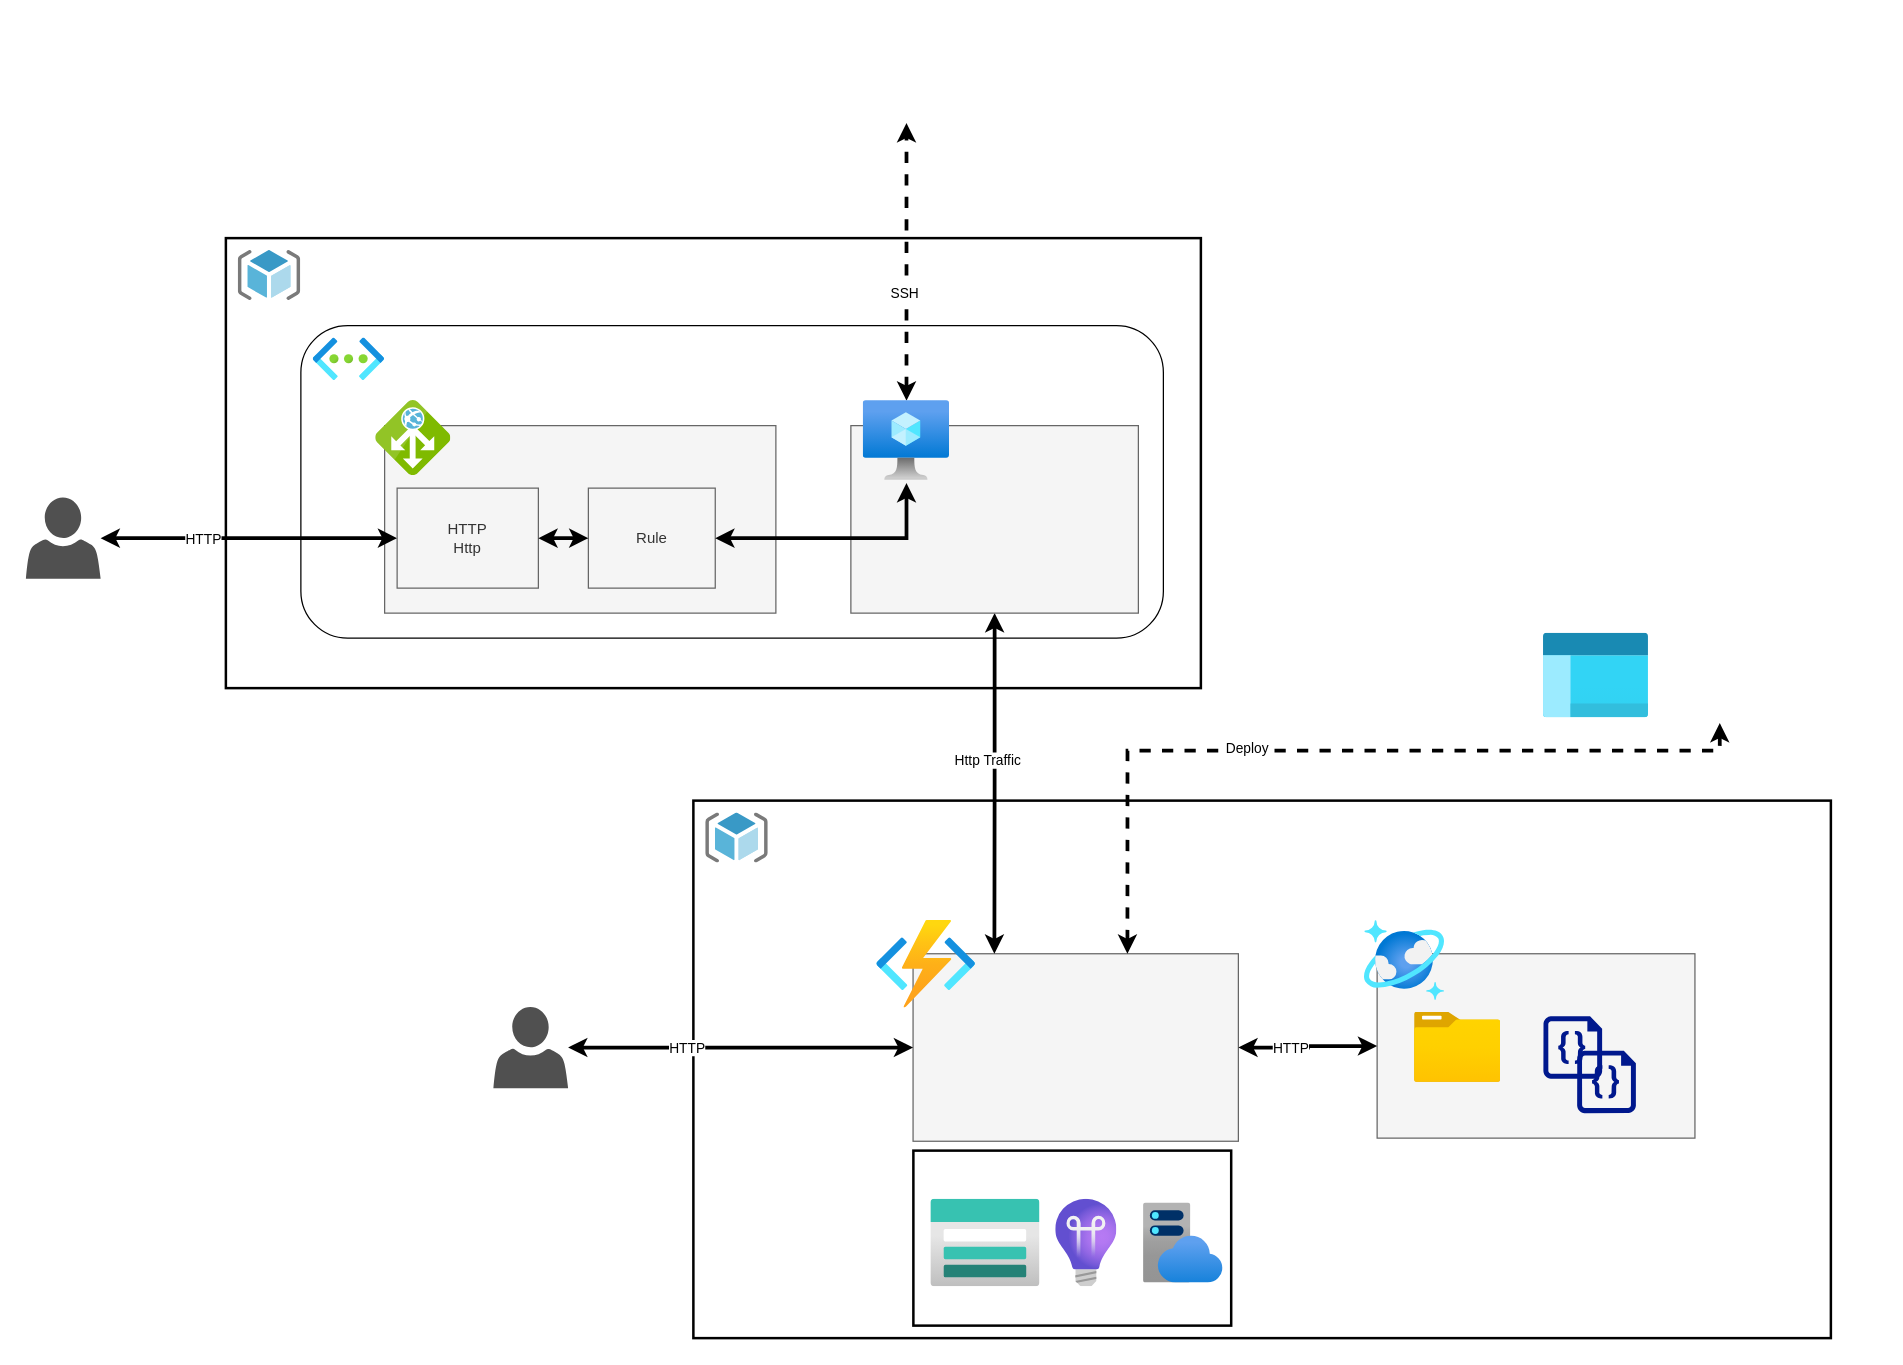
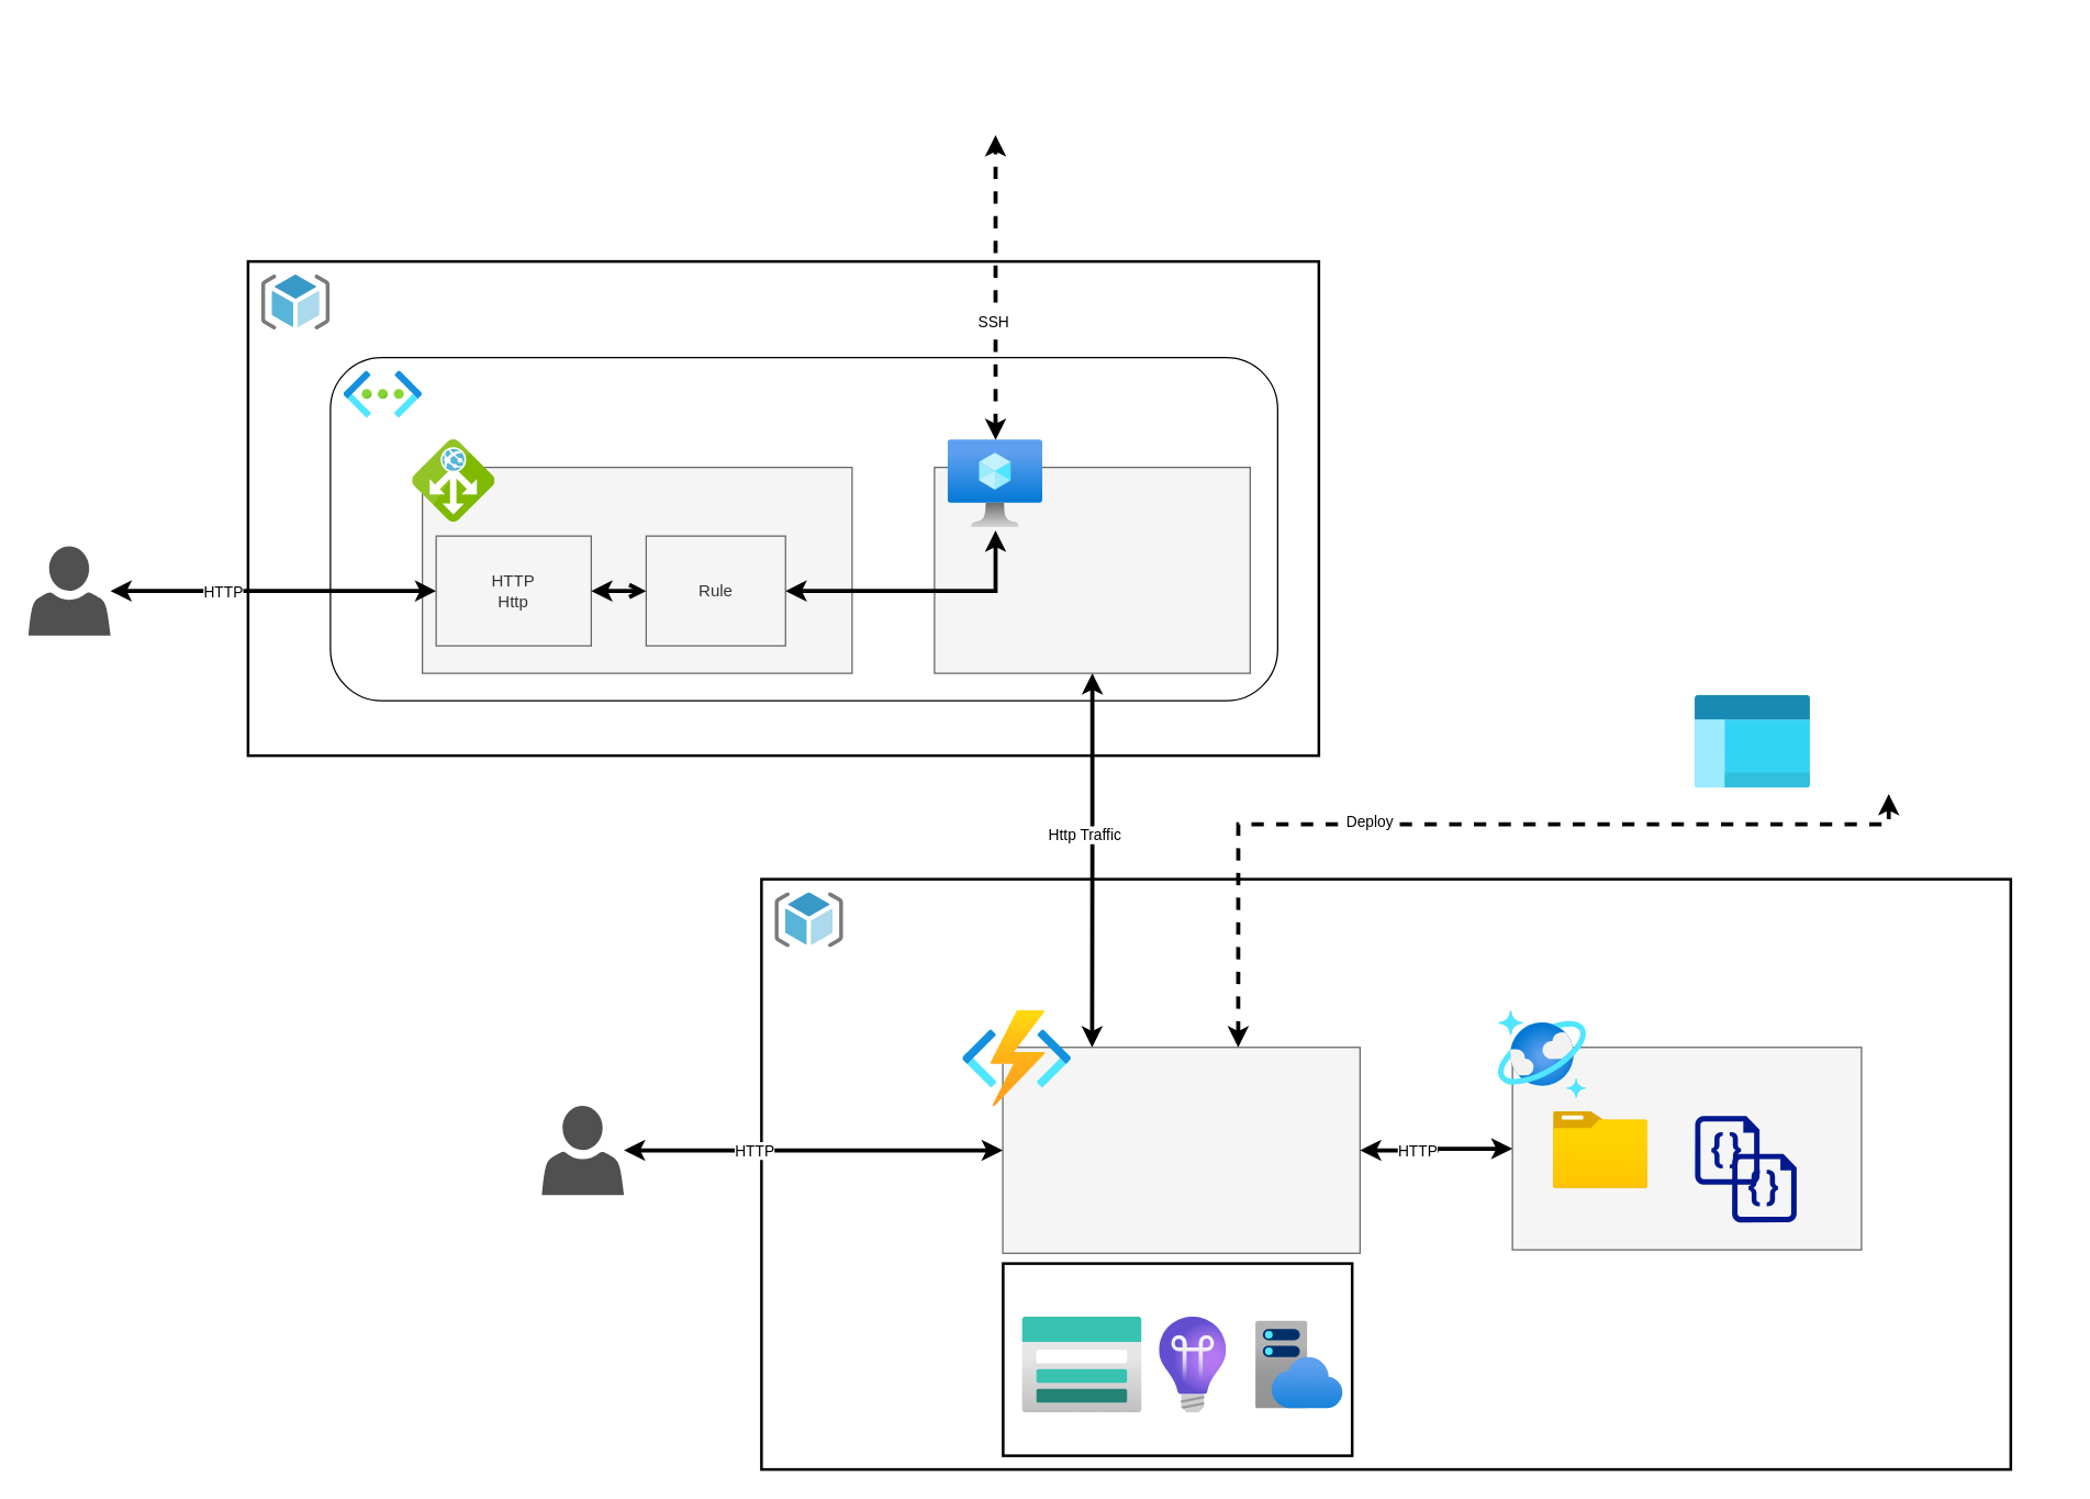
- <mxCell id="23" style="edgeStyle=orthogonalEdgeStyle;rounded=0;orthogonalLoop=1;jettySize=auto;html=1;startArrow=classic;startFill=1;strokeWidth=3;entryX=0;entryY=0.5;entryDx=0;entryDy=0;" edge="1" parent="1" source="20" target="21"><mxGeometry relative="1" as="geometry"><mxPoint x="571.5" y="440" as="sourcePoint" /><mxPoint x="460" y="430" as="targetPoint" /></mxGeometry></mxCell>
+ <mxCell id="23" style="edgeStyle=orthogonalEdgeStyle;rounded=0;orthogonalLoop=1;jettySize=auto;html=1;startArrow=classic;startFill=1;strokeWidth=3;entryX=0;entryY=0.5;entryDx=0;entryDy=0;endArrow=open;" edge="1" parent="1" source="20" target="21"><mxGeometry relative="1" as="geometry"><mxPoint x="571.5" y="440" as="sourcePoint" /><mxPoint x="460" y="430" as="targetPoint" /></mxGeometry></mxCell>
